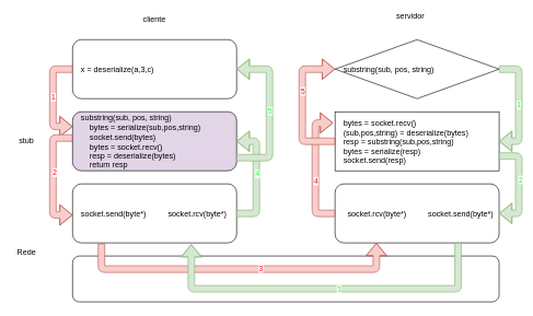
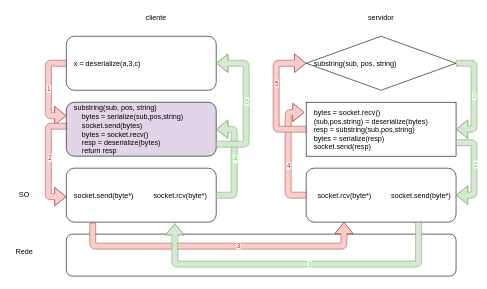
- <mxCell id="4" value="servidor" style="text;html=1;strokeColor=none;fillColor=none;align=center;verticalAlign=middle;whiteSpace=wrap;rounded=0;" parent="1" vertex="1"><mxGeometry x="605" y="15" width="40" height="20" as="geometry" /></mxCell>
+ <mxCell id="4" value="servidor" style="text;html=1;strokeColor=none;fillColor=none;align=center;verticalAlign=middle;whiteSpace=wrap;rounded=0;" parent="1" vertex="1"><mxGeometry x="615" y="20" width="40" height="20" as="geometry" /></mxCell>
- <mxCell id="5" value="cliente" style="text;html=1;strokeColor=none;fillColor=none;align=center;verticalAlign=middle;whiteSpace=wrap;rounded=0;" parent="1" vertex="1"><mxGeometry x="215" y="20" width="40" height="20" as="geometry" /></mxCell>
+ <mxCell id="5" value="cliente" style="text;html=1;strokeColor=none;fillColor=none;align=center;verticalAlign=middle;whiteSpace=wrap;rounded=0;" parent="1" vertex="1"><mxGeometry x="240" y="20" width="40" height="20" as="geometry" /></mxCell>
- <mxCell id="6" value="stub" style="text;html=1;strokeColor=none;fillColor=none;align=center;verticalAlign=middle;whiteSpace=wrap;rounded=0;" parent="1" vertex="1"><mxGeometry x="20" y="205" width="40" height="20" as="geometry" /></mxCell>
+ <mxCell id="7" value="SO" style="text;html=1;strokeColor=none;fillColor=none;align=center;verticalAlign=middle;whiteSpace=wrap;rounded=0;" parent="1" vertex="1"><mxGeometry x="20" y="315" width="40" height="20" as="geometry" /></mxCell>
- <mxCell id="32" value="Rede" style="text;html=1;strokeColor=none;fillColor=none;align=center;verticalAlign=middle;whiteSpace=wrap;rounded=0;" parent="1" vertex="1"><mxGeometry x="20" y="375" width="40" height="20" as="geometry" /></mxCell>
+ <mxCell id="32" value="Rede" style="text;html=1;strokeColor=none;fillColor=none;align=center;verticalAlign=middle;whiteSpace=wrap;rounded=0;" parent="1" vertex="1"><mxGeometry x="20" y="410" width="40" height="20" as="geometry" /></mxCell>
